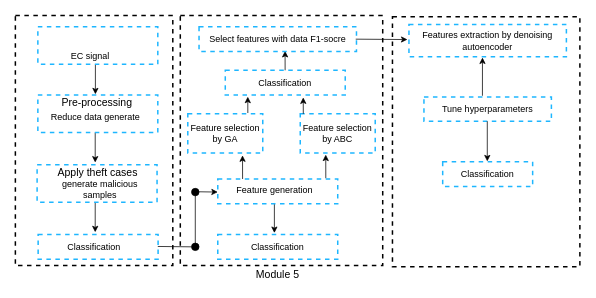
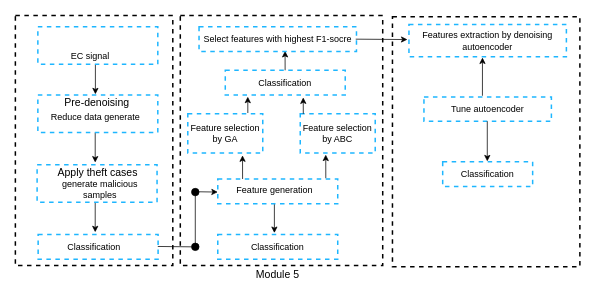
- <mxCell id="35" value="Select features with data F1-socre" style="rounded=0;whiteSpace=wrap;html=1;dashed=1;strokeWidth=2;fillColor=none;strokeColor=#1EB6FF;" vertex="1" parent="1"><mxGeometry x="265" y="35" width="210" height="33" as="geometry" /></mxCell>
+ <mxCell id="35" value="Select features with highest F1-socre" style="rounded=0;whiteSpace=wrap;html=1;dashed=1;strokeWidth=2;fillColor=none;strokeColor=#1EB6FF;" vertex="1" parent="1"><mxGeometry x="265" y="35" width="210" height="33" as="geometry" /></mxCell>
- <mxCell id="16" value="&lt;font style=&quot;font-size: 14px&quot;&gt;Pre-processing&lt;/font&gt;" style="text;html=1;strokeColor=none;fillColor=none;align=center;verticalAlign=middle;whiteSpace=wrap;rounded=0;dashed=1;" vertex="1" parent="1"><mxGeometry x="76.5" y="126" width="103.5" height="20" as="geometry" /></mxCell>
+ <mxCell id="16" value="&lt;font style=&quot;font-size: 14px&quot;&gt;Pre-denoising&lt;/font&gt;" style="text;html=1;strokeColor=none;fillColor=none;align=center;verticalAlign=middle;whiteSpace=wrap;rounded=0;dashed=1;" vertex="1" parent="1"><mxGeometry x="76.5" y="126" width="103.5" height="20" as="geometry" /></mxCell>
- <mxCell id="40" value="Tune hyperparameters" style="rounded=0;whiteSpace=wrap;html=1;dashed=1;strokeWidth=2;fillColor=none;strokeColor=#1EB6FF;" vertex="1" parent="1"><mxGeometry x="565" y="128.5" width="170" height="32.5" as="geometry" /></mxCell>
+ <mxCell id="40" value="Tune autoencoder" style="rounded=0;whiteSpace=wrap;html=1;dashed=1;strokeWidth=2;fillColor=none;strokeColor=#1EB6FF;" vertex="1" parent="1"><mxGeometry x="565" y="128.5" width="170" height="32.5" as="geometry" /></mxCell>
